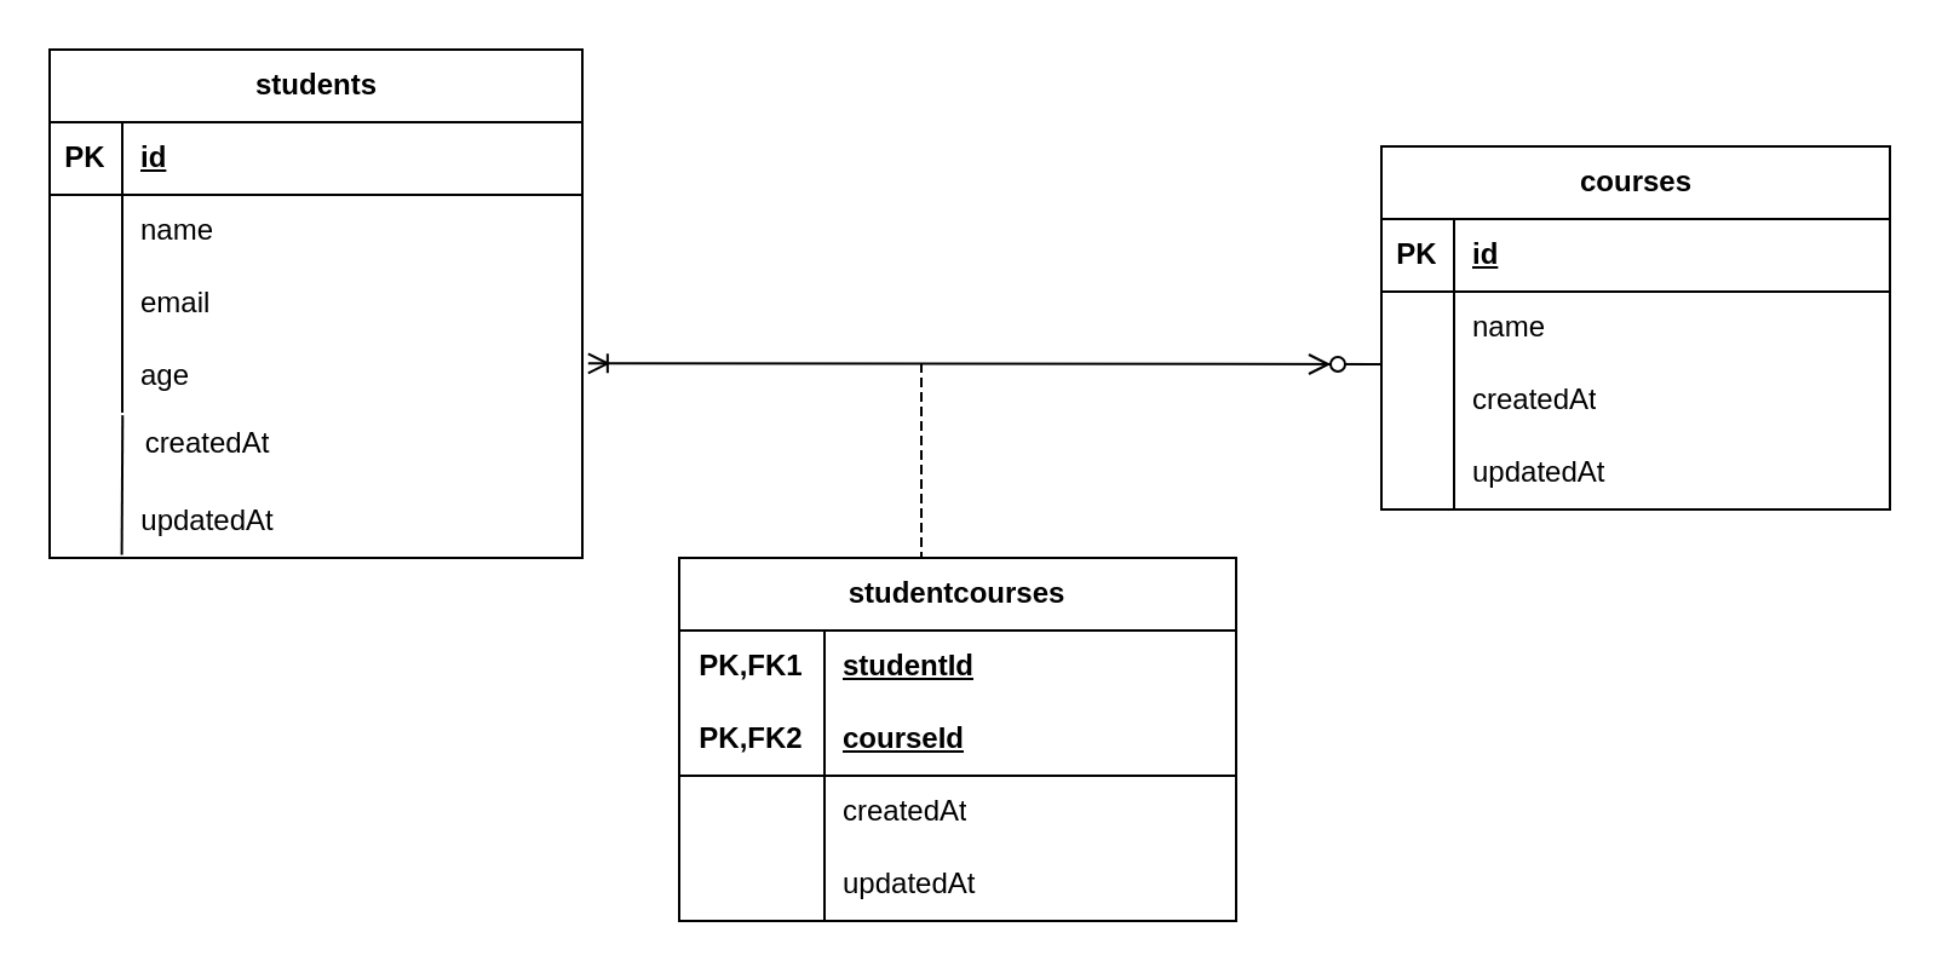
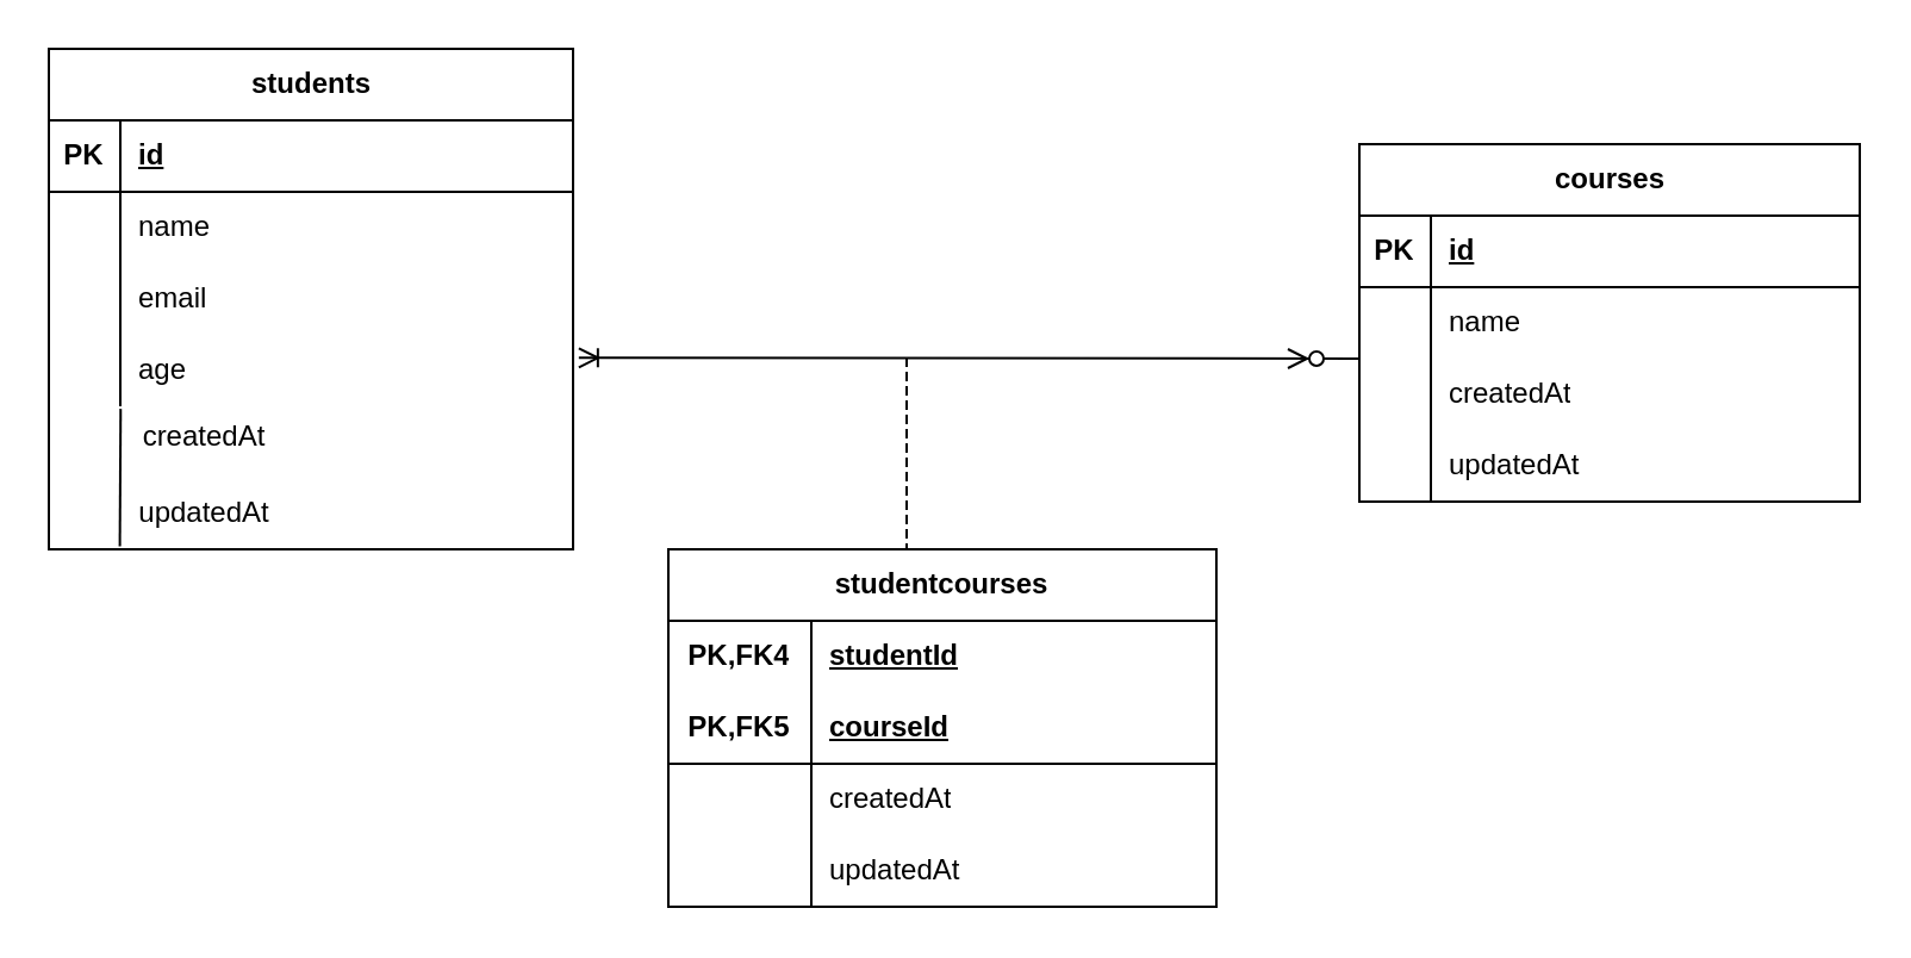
- <mxCell id="33" value="PK,FK1" style="shape=partialRectangle;connectable=0;fillColor=none;top=0;left=0;bottom=0;right=0;fontStyle=1;overflow=hidden;html=1;whiteSpace=wrap;" vertex="1" parent="32"><mxGeometry width="60" height="30" as="geometry"><mxRectangle width="60" height="30" as="alternateBounds" /></mxGeometry></mxCell>
+ <mxCell id="33" value="PK,FK4" style="shape=partialRectangle;connectable=0;fillColor=none;top=0;left=0;bottom=0;right=0;fontStyle=1;overflow=hidden;html=1;whiteSpace=wrap;" vertex="1" parent="32"><mxGeometry width="60" height="30" as="geometry"><mxRectangle width="60" height="30" as="alternateBounds" /></mxGeometry></mxCell>
- <mxCell id="36" value="PK,FK2" style="shape=partialRectangle;connectable=0;fillColor=none;top=0;left=0;bottom=0;right=0;fontStyle=1;overflow=hidden;html=1;whiteSpace=wrap;" vertex="1" parent="35"><mxGeometry width="60" height="30" as="geometry"><mxRectangle width="60" height="30" as="alternateBounds" /></mxGeometry></mxCell>
+ <mxCell id="36" value="PK,FK5" style="shape=partialRectangle;connectable=0;fillColor=none;top=0;left=0;bottom=0;right=0;fontStyle=1;overflow=hidden;html=1;whiteSpace=wrap;" vertex="1" parent="35"><mxGeometry width="60" height="30" as="geometry"><mxRectangle width="60" height="30" as="alternateBounds" /></mxGeometry></mxCell>
